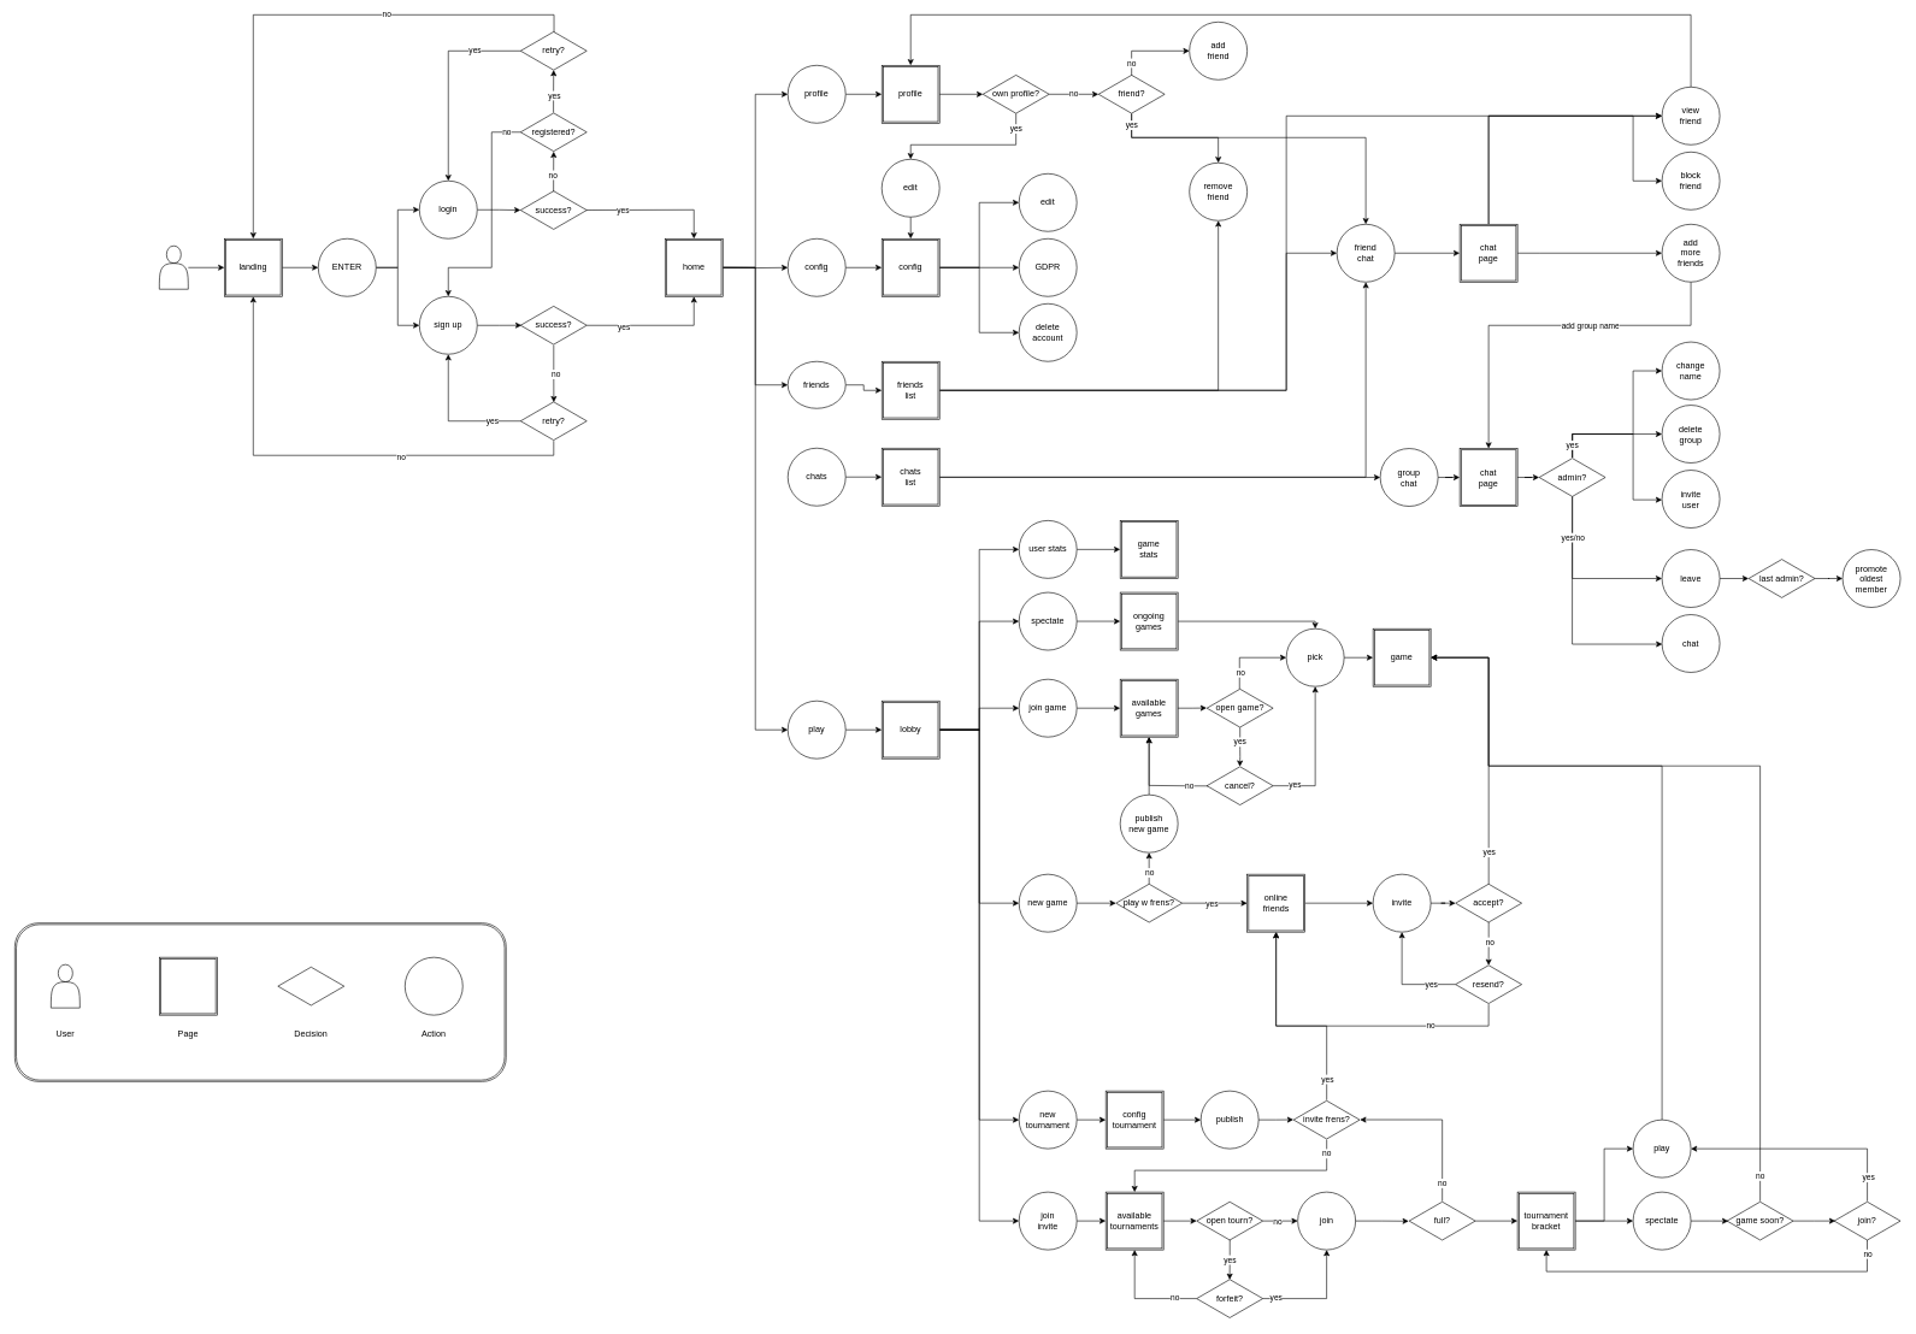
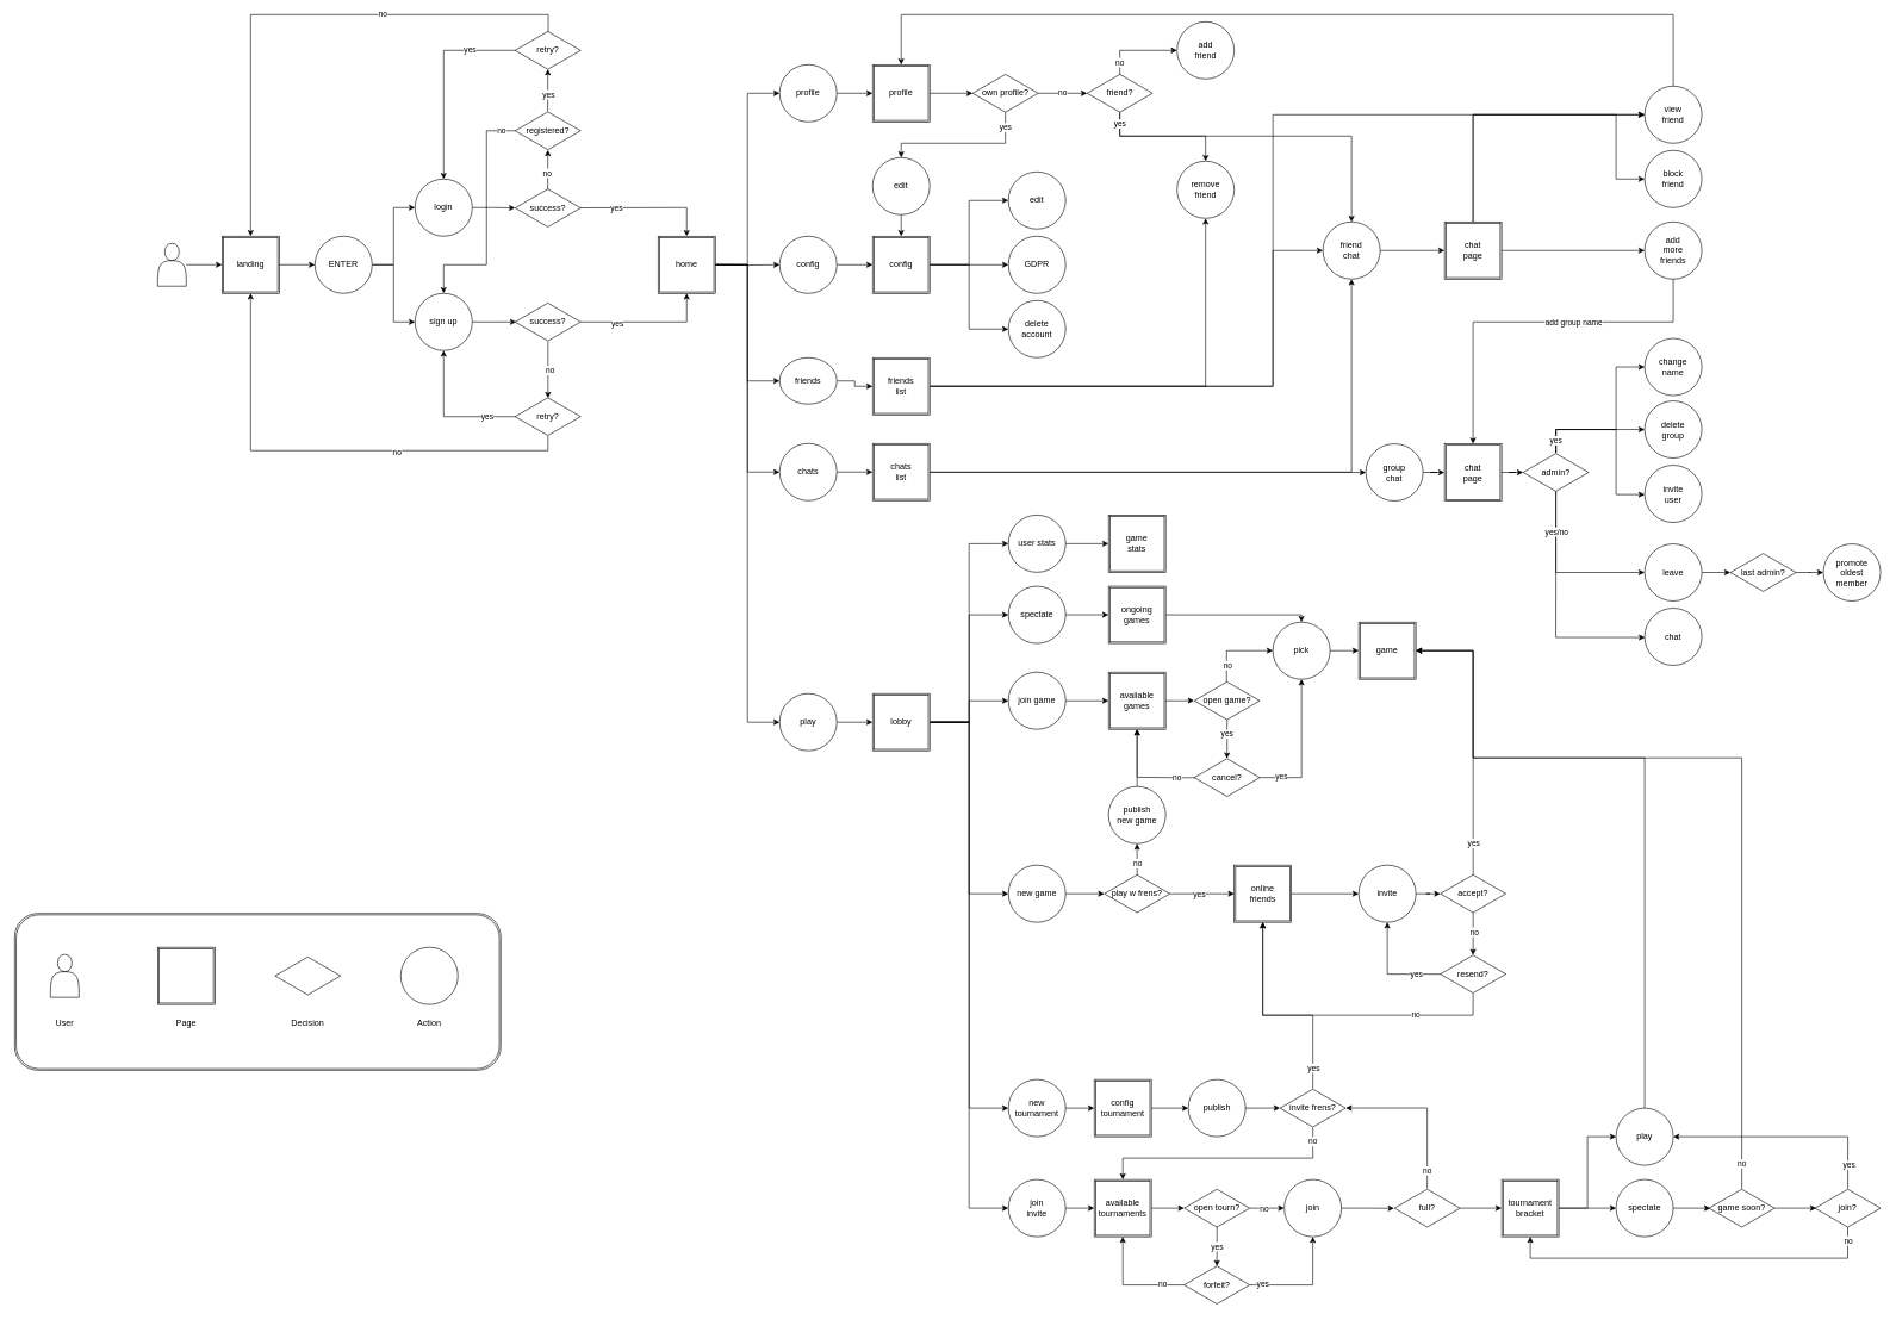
+ <mxCell id="36" style="edgeStyle=orthogonalEdgeStyle;rounded=0;orthogonalLoop=1;jettySize=auto;html=1;entryX=0;entryY=0.5;entryDx=0;entryDy=0;exitX=1;exitY=0.5;exitDx=0;exitDy=0;" edge="1" parent="1" source="18" target="33"><mxGeometry relative="1" as="geometry"><mxPoint x="1000" y="490.059" as="sourcePoint" /></mxGeometry></mxCell>
